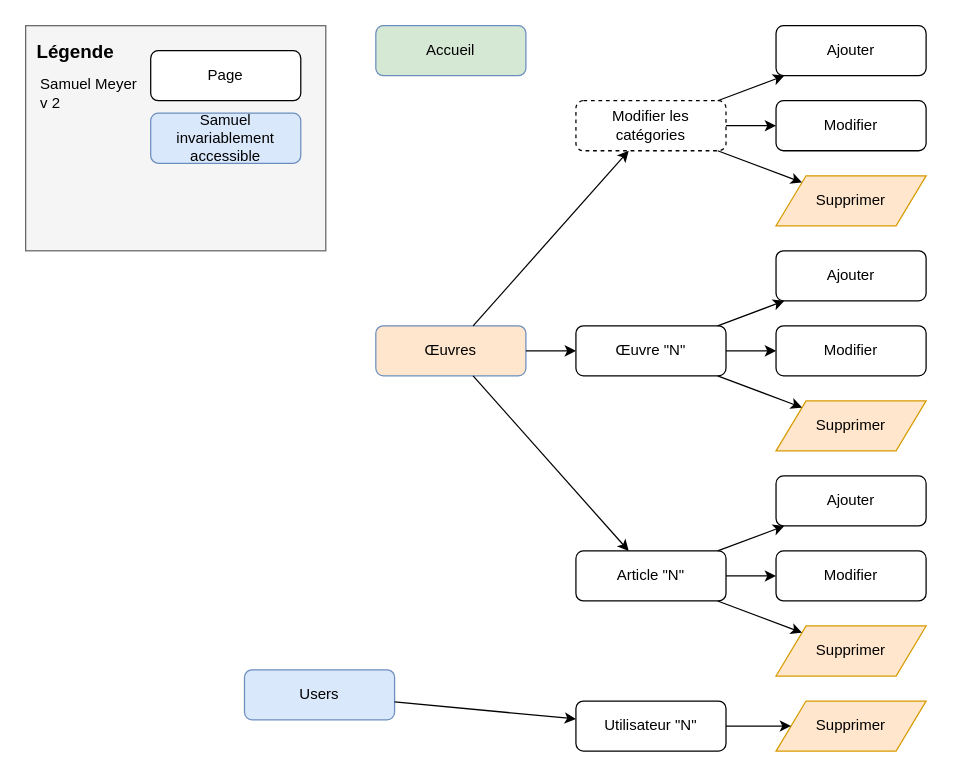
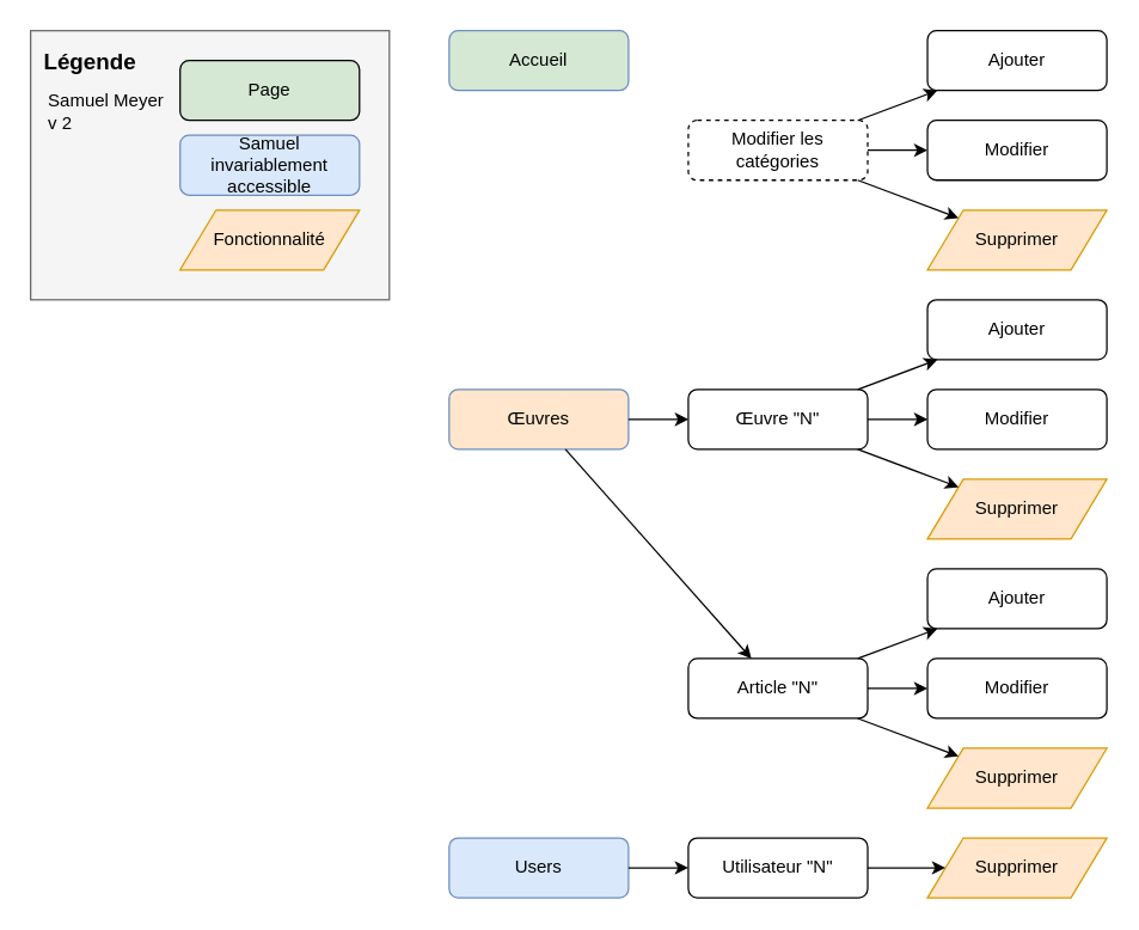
- <mxCell id="15" value="Page" style="rounded=1;whiteSpace=wrap;html=1;" parent="11" vertex="1"><mxGeometry x="80" y="20" width="120" height="40" as="geometry" /></mxCell>
+ <mxCell id="15" value="Page" style="rounded=1;whiteSpace=wrap;html=1;fillColor=#d5e8d4;" parent="11" vertex="1"><mxGeometry x="80" y="20" width="120" height="40" as="geometry" /></mxCell>
+ <mxCell id="16" value="Fonctionnalité" style="shape=parallelogram;perimeter=parallelogramPerimeter;whiteSpace=wrap;html=1;fillColor=#ffe6cc;strokeColor=#d79b00;" parent="11" vertex="1"><mxGeometry x="80" y="120" width="120" height="40" as="geometry" /></mxCell>
- <mxCell id="39" value="" style="endArrow=classic;html=1;" parent="1" source="8" target="32" edge="1"><mxGeometry width="50" height="50" relative="1" as="geometry"><mxPoint x="402" y="270" as="sourcePoint" /><mxPoint x="498" y="210" as="targetPoint" /></mxGeometry></mxCell>
- <mxCell id="2" value="Users" style="rounded=1;whiteSpace=wrap;html=1;fillColor=#dae8fc;strokeColor=#6c8ebf;" parent="1" vertex="1"><mxGeometry x="195" y="535" width="120" height="40" as="geometry" /></mxCell>
+ <mxCell id="2" value="Users" style="rounded=1;whiteSpace=wrap;html=1;fillColor=#dae8fc;strokeColor=#6c8ebf;" parent="1" vertex="1"><mxGeometry x="300" y="560" width="120" height="40" as="geometry" /></mxCell>
